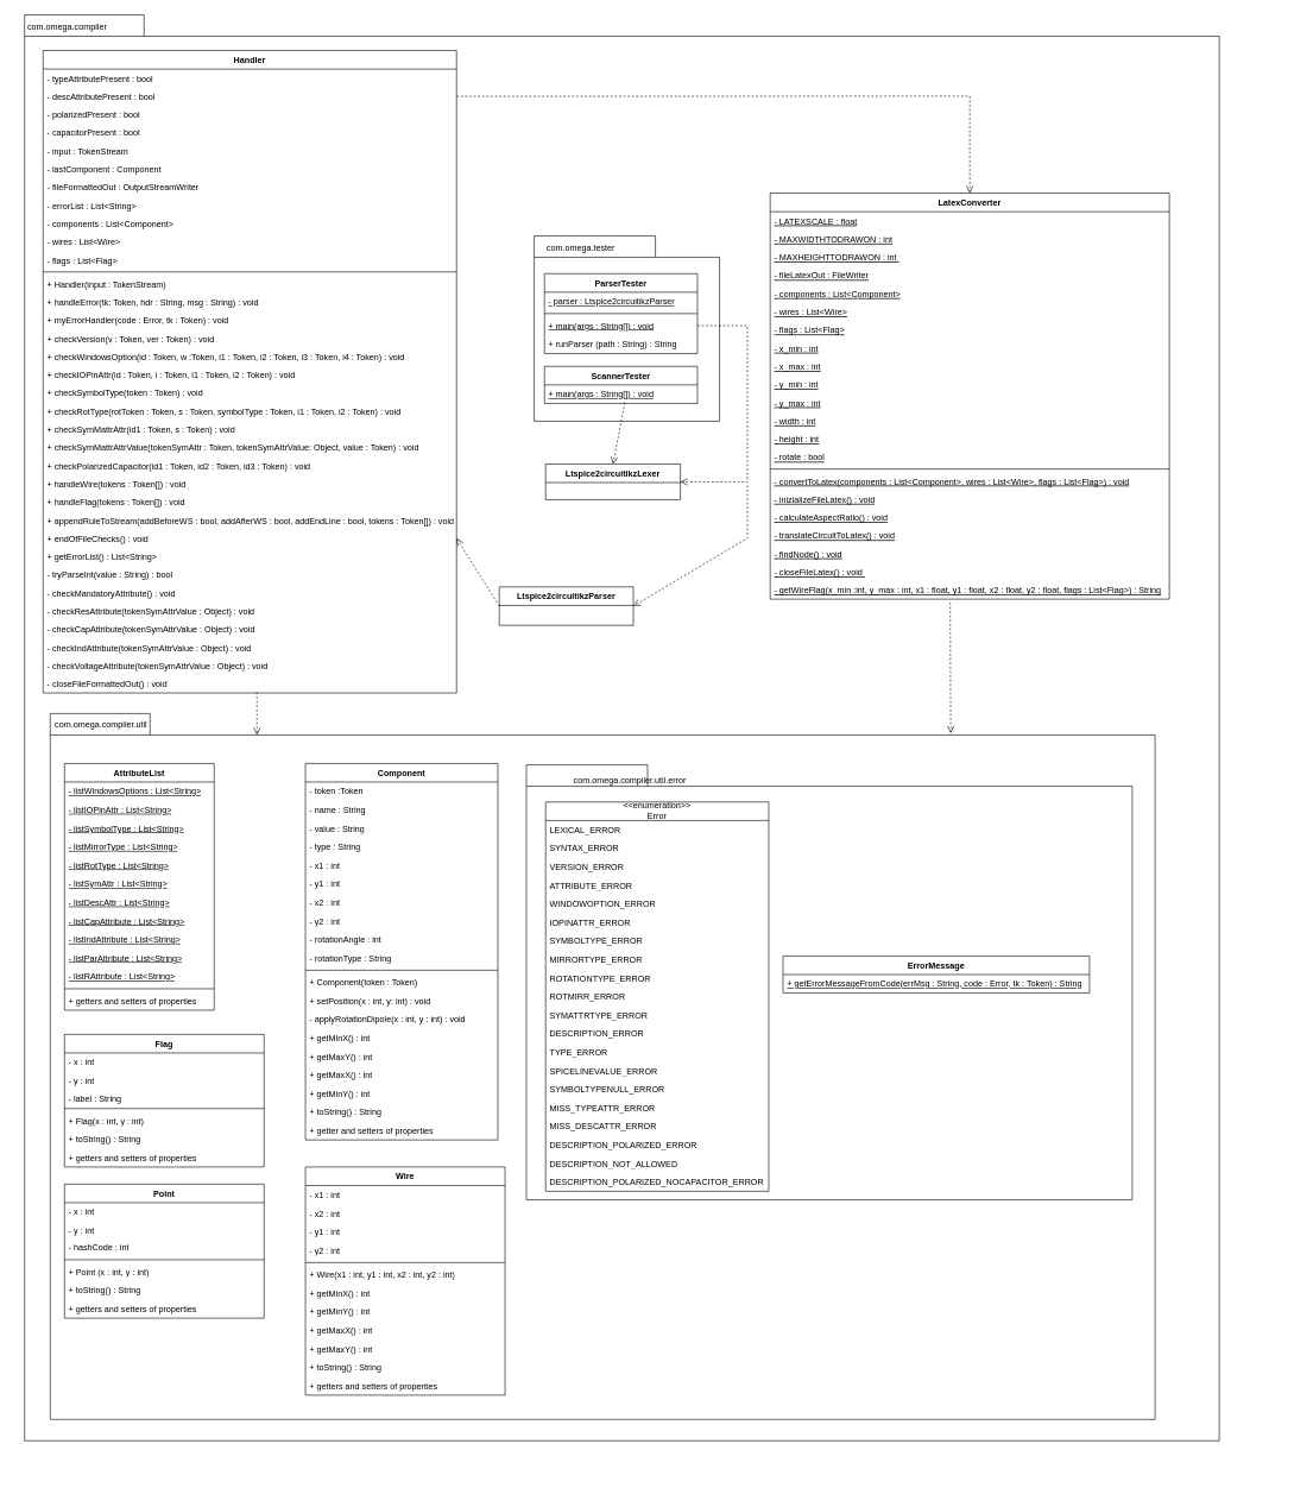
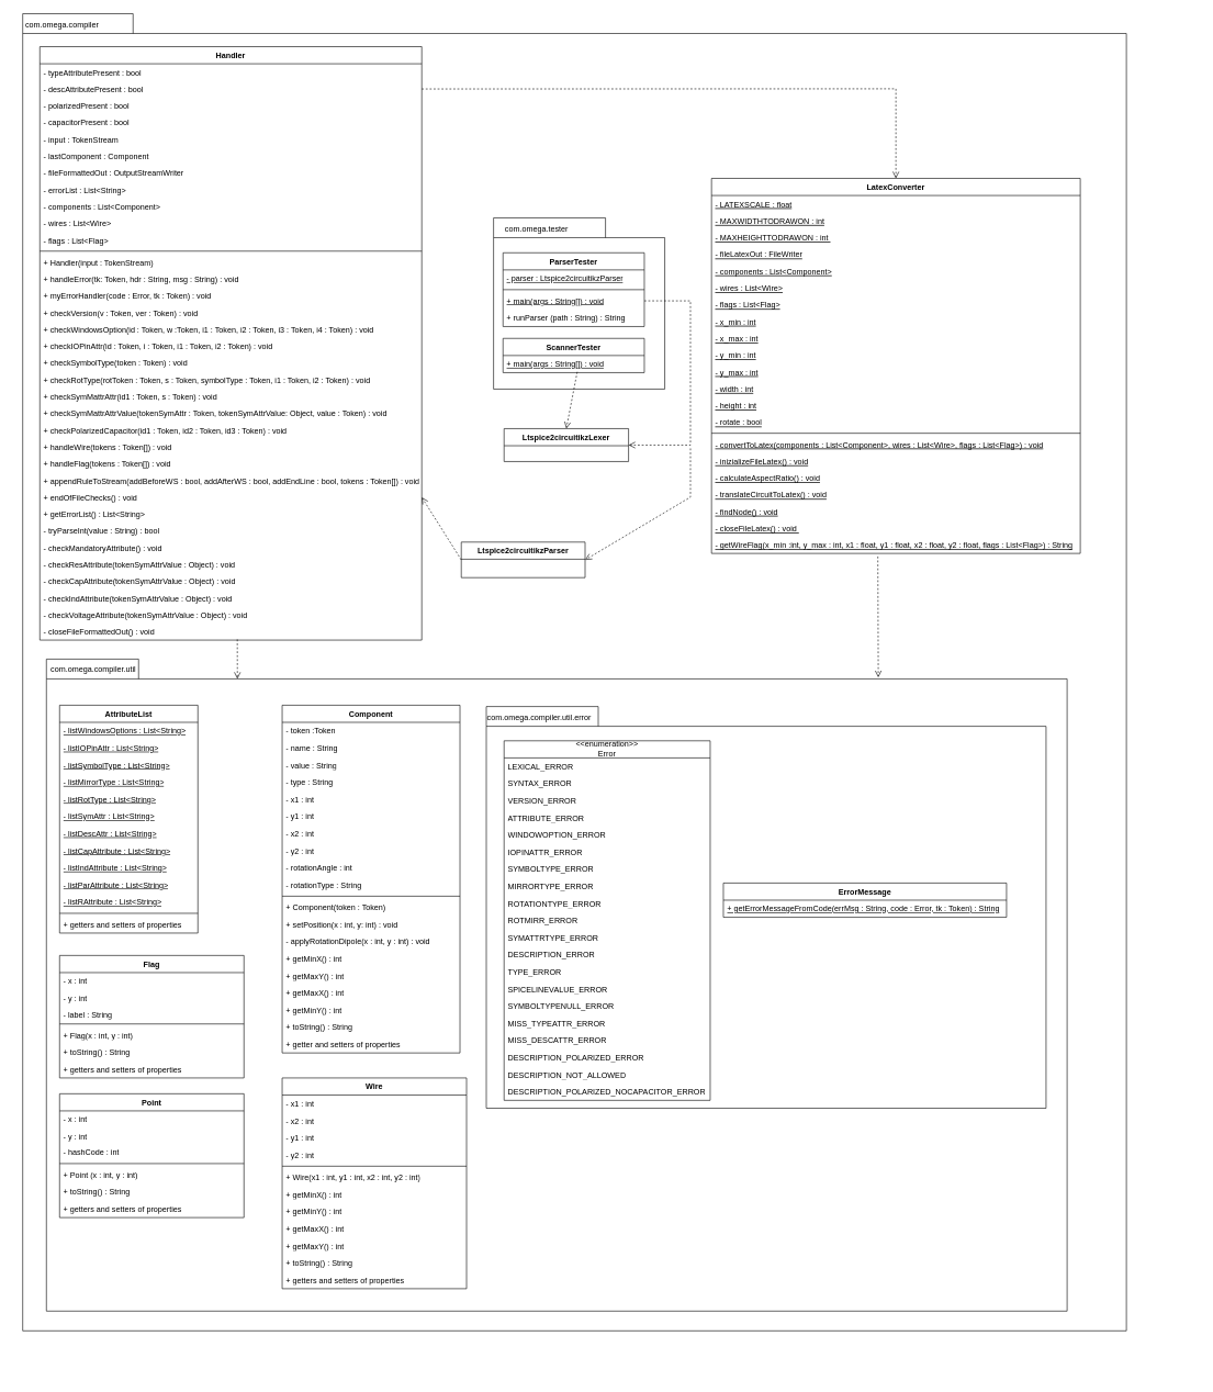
- <mxCell id="111" value="com.omega.compiler.util.error" style="text;strokeColor=none;align=center;fillColor=none;html=1;verticalAlign=middle;whiteSpace=wrap;rounded=0;" parent="109" vertex="1"><mxGeometry x="75.004" y="4.996" width="140.69" height="36.562" as="geometry" /></mxCell>
+ <mxCell id="111" value="com.omega.compiler.util.error" style="text;strokeColor=none;align=center;fillColor=none;html=1;verticalAlign=middle;whiteSpace=wrap;rounded=0;" parent="109" vertex="1"><mxGeometry x="10.004" y="-0.004" width="140.69" height="36.562" as="geometry" /></mxCell>
